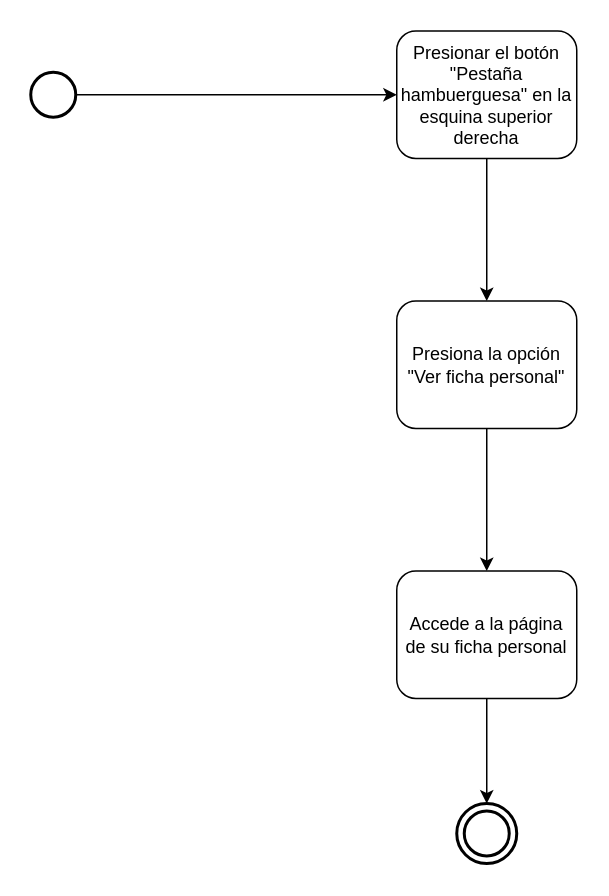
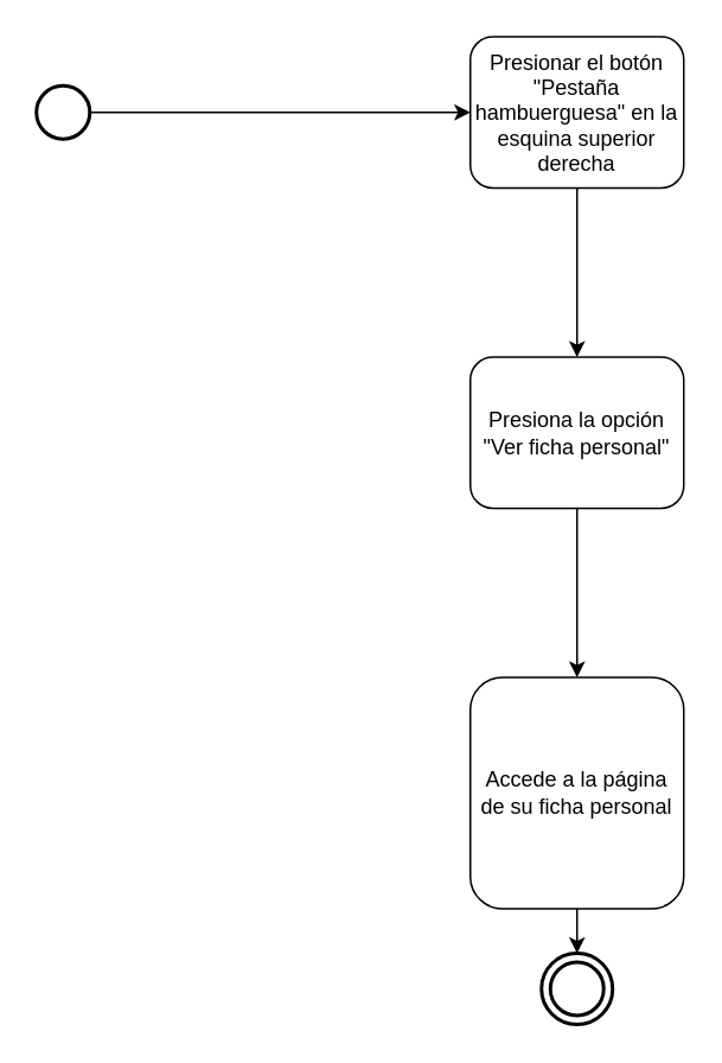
- <mxCell id="9" value="Accede a la página de su ficha personal" style="rounded=1;whiteSpace=wrap;html=1;" vertex="1" parent="1"><mxGeometry x="264" y="380" width="120" height="85" as="geometry" /></mxCell>
+ <mxCell id="9" value="Accede a la página de su ficha personal" style="rounded=1;whiteSpace=wrap;html=1;" vertex="1" parent="1"><mxGeometry x="264" y="380" width="120" height="130" as="geometry" /></mxCell>
